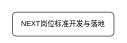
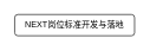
- <mxCell id="2" value="&lt;div&gt;&lt;span lang=&quot;EN-US&quot;&gt;NEXT&lt;/span&gt;&lt;span&gt;岗位标准开发与落地&lt;/span&gt;&lt;/div&gt;" style="rounded=1;whiteSpace=wrap;html=1;" parent="1" vertex="1"><mxGeometry x="20" y="20" width="170" height="40" as="geometry" /></mxCell>
+ <mxCell id="2" value="&lt;div&gt;&lt;span lang=&quot;EN-US&quot;&gt;NEXT&lt;/span&gt;&lt;span&gt;岗位标准开发与落地&lt;/span&gt;&lt;/div&gt;" style="rounded=1;whiteSpace=wrap;html=1;" parent="1" vertex="1"><mxGeometry x="20" y="20" width="170" height="30" as="geometry" /></mxCell>
